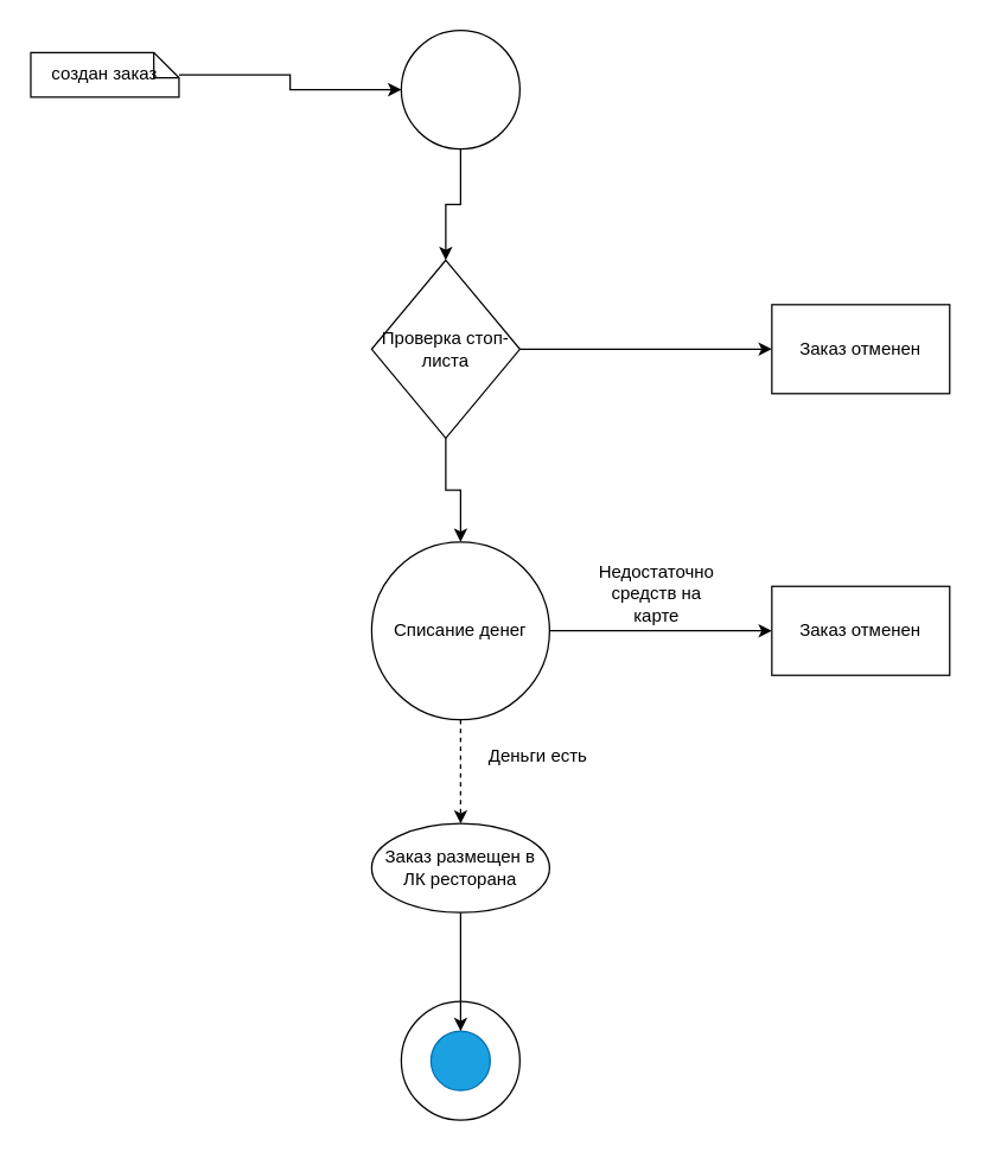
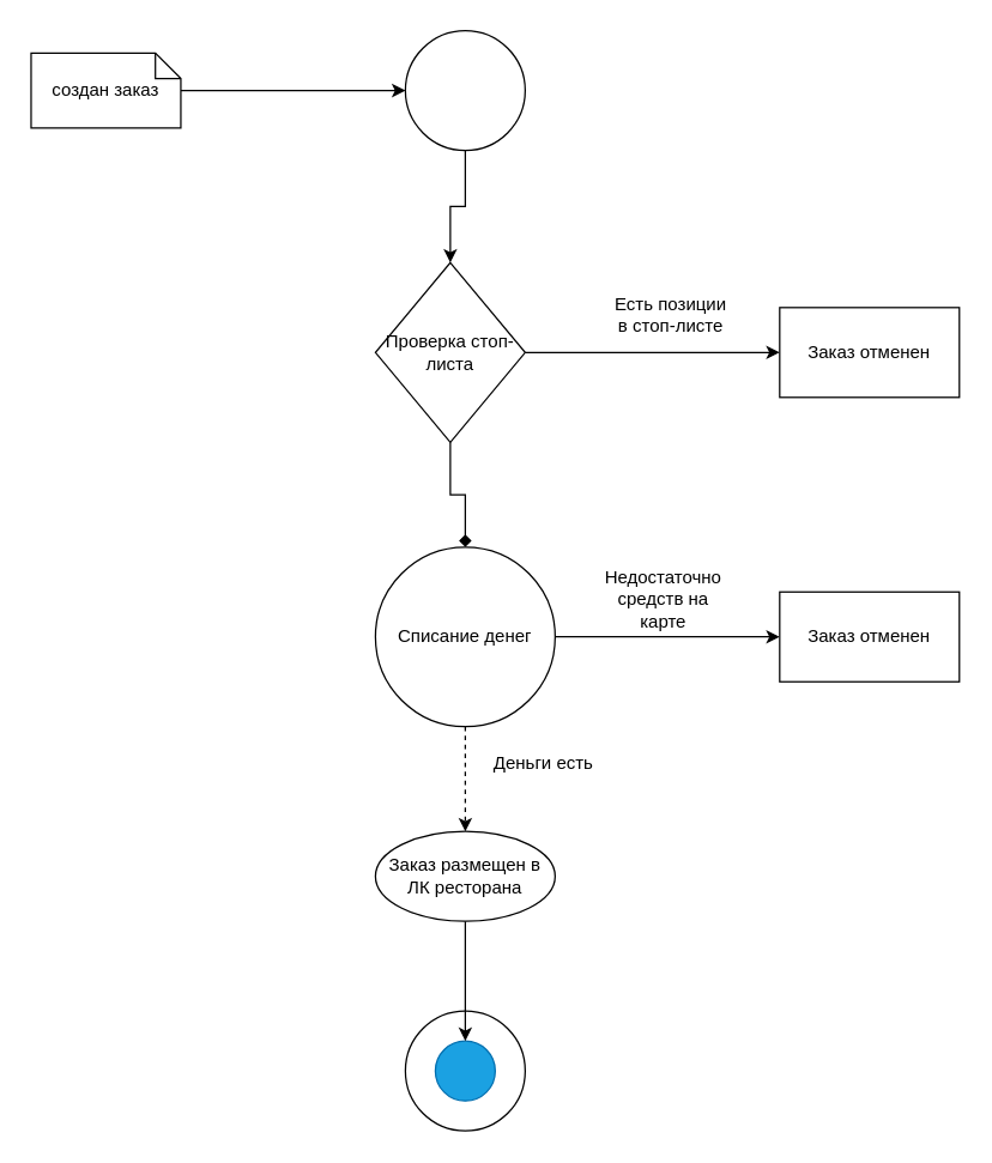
- <mxCell id="3" value="создан заказ" style="shape=note;whiteSpace=wrap;size=17" vertex="1" parent="1"><mxGeometry x="20" y="35" width="100" height="30" as="geometry" /></mxCell>
+ <mxCell id="3" value="создан заказ" style="shape=note;whiteSpace=wrap;size=17" vertex="1" parent="1"><mxGeometry x="20" y="35" width="100" height="50" as="geometry" /></mxCell>
+ <mxCell id="10" value="Есть позиции в стоп-листе" style="text;html=1;align=center;verticalAlign=middle;whiteSpace=wrap;rounded=0;" vertex="1" parent="1"><mxGeometry x="405" y="195" width="85" height="30" as="geometry" /></mxCell>
- <mxCell id="7" style="edgeStyle=orthogonalEdgeStyle;rounded=0;orthogonalLoop=1;jettySize=auto;html=1;entryX=0.5;entryY=0;entryDx=0;entryDy=0;" edge="1" parent="1" source="8" target="13"><mxGeometry relative="1" as="geometry" /></mxCell>
+ <mxCell id="7" style="edgeStyle=orthogonalEdgeStyle;rounded=0;orthogonalLoop=1;jettySize=auto;html=1;entryX=0.5;entryY=0;entryDx=0;entryDy=0;endArrow=diamond;" edge="1" parent="1" source="8" target="13"><mxGeometry relative="1" as="geometry" /></mxCell>
